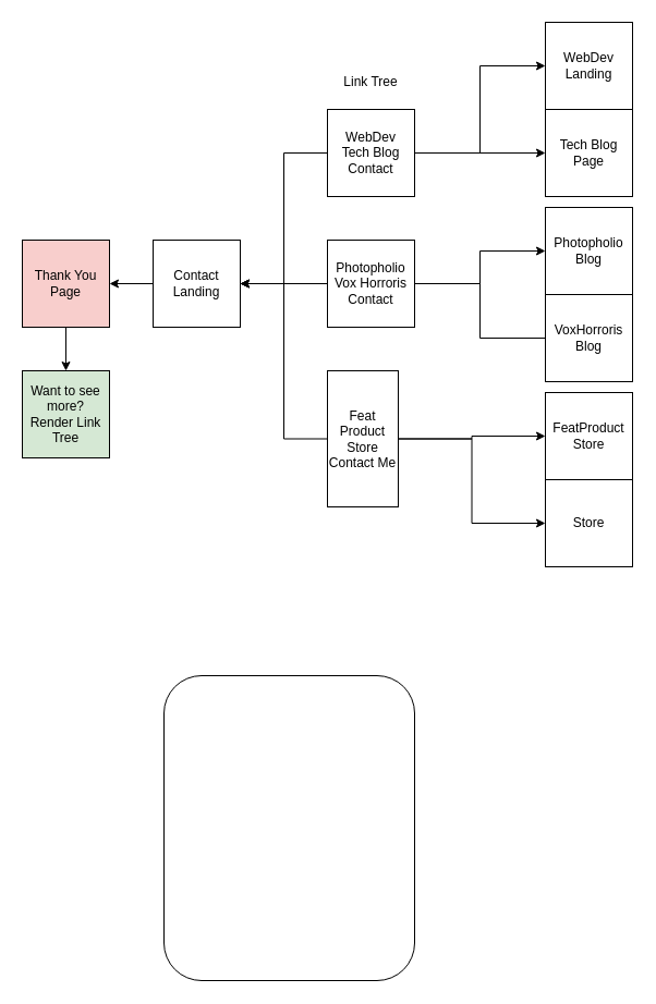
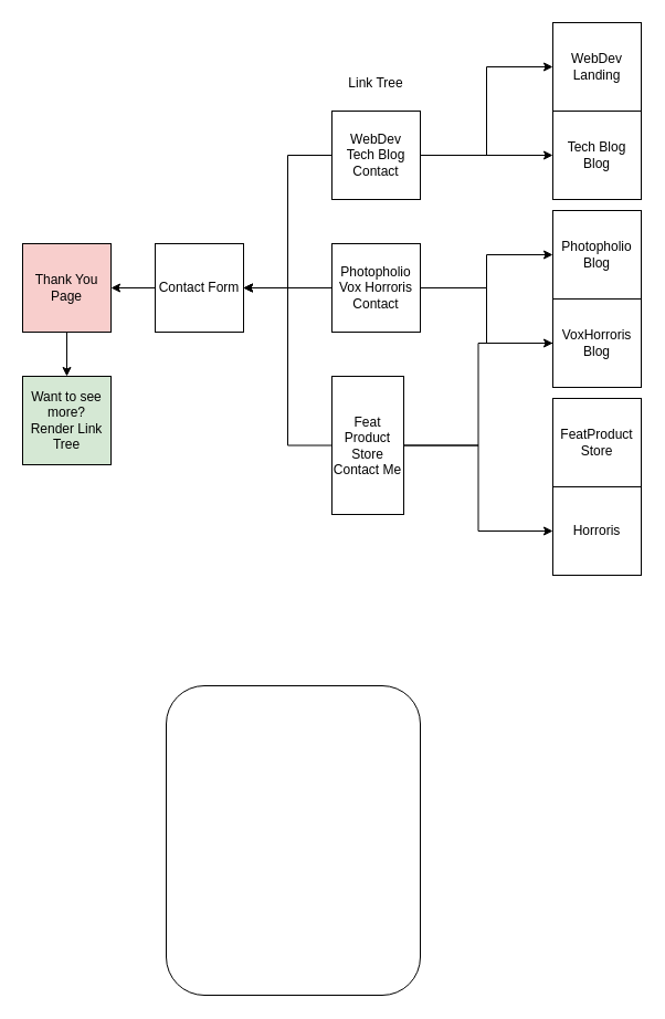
- <mxCell id="20" value="&lt;div&gt;Tech Blog&lt;br&gt;&lt;/div&gt;&lt;div&gt;Page&lt;br&gt;&lt;/div&gt;" style="whiteSpace=wrap;html=1;aspect=fixed;fillColor=light-dark(#FFFFFF,#FF9999);" vertex="1" parent="1"><mxGeometry x="500" width="80" height="80" as="geometry" y="100" /></mxCell>
+ <mxCell id="20" value="&lt;div&gt;Tech Blog&lt;br&gt;&lt;/div&gt;&lt;div&gt;Blog&lt;br&gt;&lt;/div&gt;" style="whiteSpace=wrap;html=1;aspect=fixed;fillColor=light-dark(#FFFFFF,#FF9999);" vertex="1" parent="1"><mxGeometry x="500" width="80" height="80" as="geometry" y="100" /></mxCell>
- <mxCell id="6" value="Contact Landing" style="whiteSpace=wrap;html=1;aspect=fixed;" vertex="1" parent="1"><mxGeometry x="140" y="220" width="80" height="80" as="geometry" /></mxCell>
+ <mxCell id="6" value="Contact Form" style="whiteSpace=wrap;html=1;aspect=fixed;" vertex="1" parent="1"><mxGeometry x="140" y="220" width="80" height="80" as="geometry" /></mxCell>
- <mxCell id="15" style="edgeStyle=orthogonalEdgeStyle;rounded=0;orthogonalLoop=1;jettySize=auto;html=1;exitX=1;exitY=0.5;exitDx=0;exitDy=0;entryX=0;entryY=0.5;entryDx=0;entryDy=0;" edge="1" parent="1" source="17" target="23"><mxGeometry relative="1" as="geometry" /></mxCell>
+ <mxCell id="15" style="edgeStyle=orthogonalEdgeStyle;rounded=0;orthogonalLoop=1;jettySize=auto;html=1;exitX=1;exitY=0.5;exitDx=0;exitDy=0;" edge="1" parent="1" source="17" target="22"><mxGeometry relative="1" as="geometry" /></mxCell>
- <mxCell id="24" value="&lt;div&gt;&lt;div&gt;Store&lt;/div&gt;&lt;/div&gt;" style="whiteSpace=wrap;html=1;aspect=fixed;fillColor=light-dark(#FFFFFF,#B266FF);strokeColor=light-dark(#000000,#000000);" vertex="1" parent="1"><mxGeometry x="500" y="440" width="80" height="80" as="geometry" /></mxCell>
+ <mxCell id="24" value="&lt;div&gt;&lt;div&gt;Horroris&lt;/div&gt;&lt;/div&gt;" style="whiteSpace=wrap;html=1;aspect=fixed;fillColor=light-dark(#FFFFFF,#B266FF);strokeColor=light-dark(#000000,#000000);" vertex="1" parent="1"><mxGeometry x="500" y="440" width="80" height="80" as="geometry" /></mxCell>
